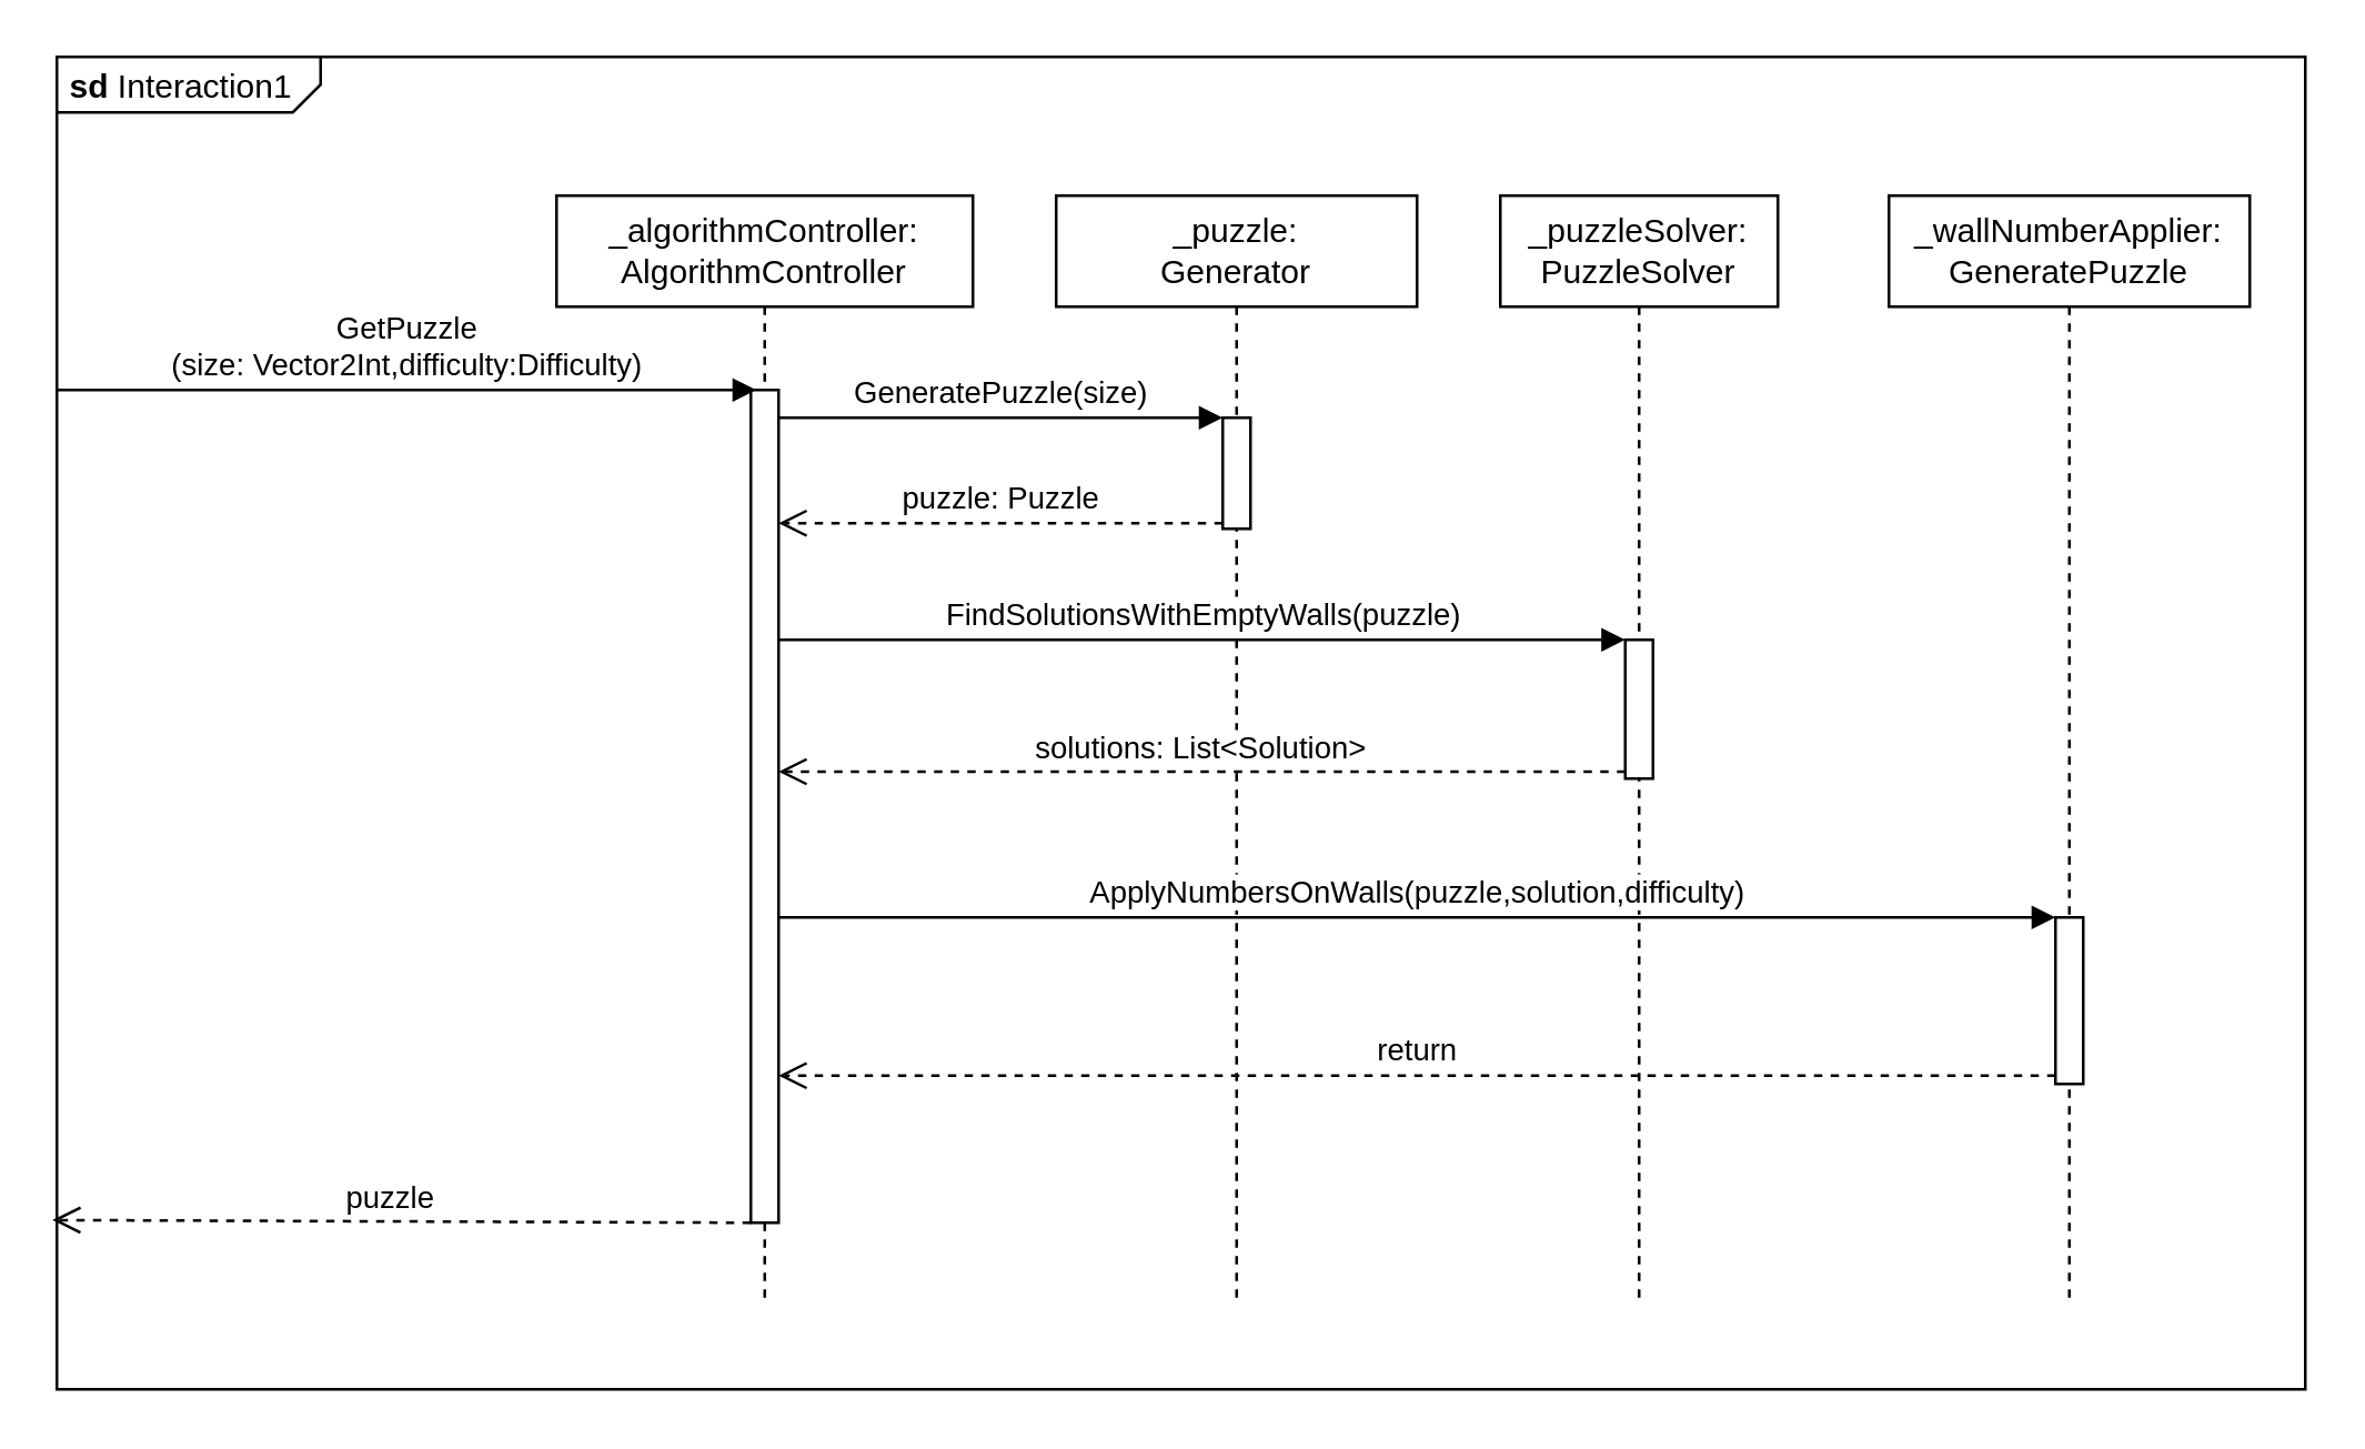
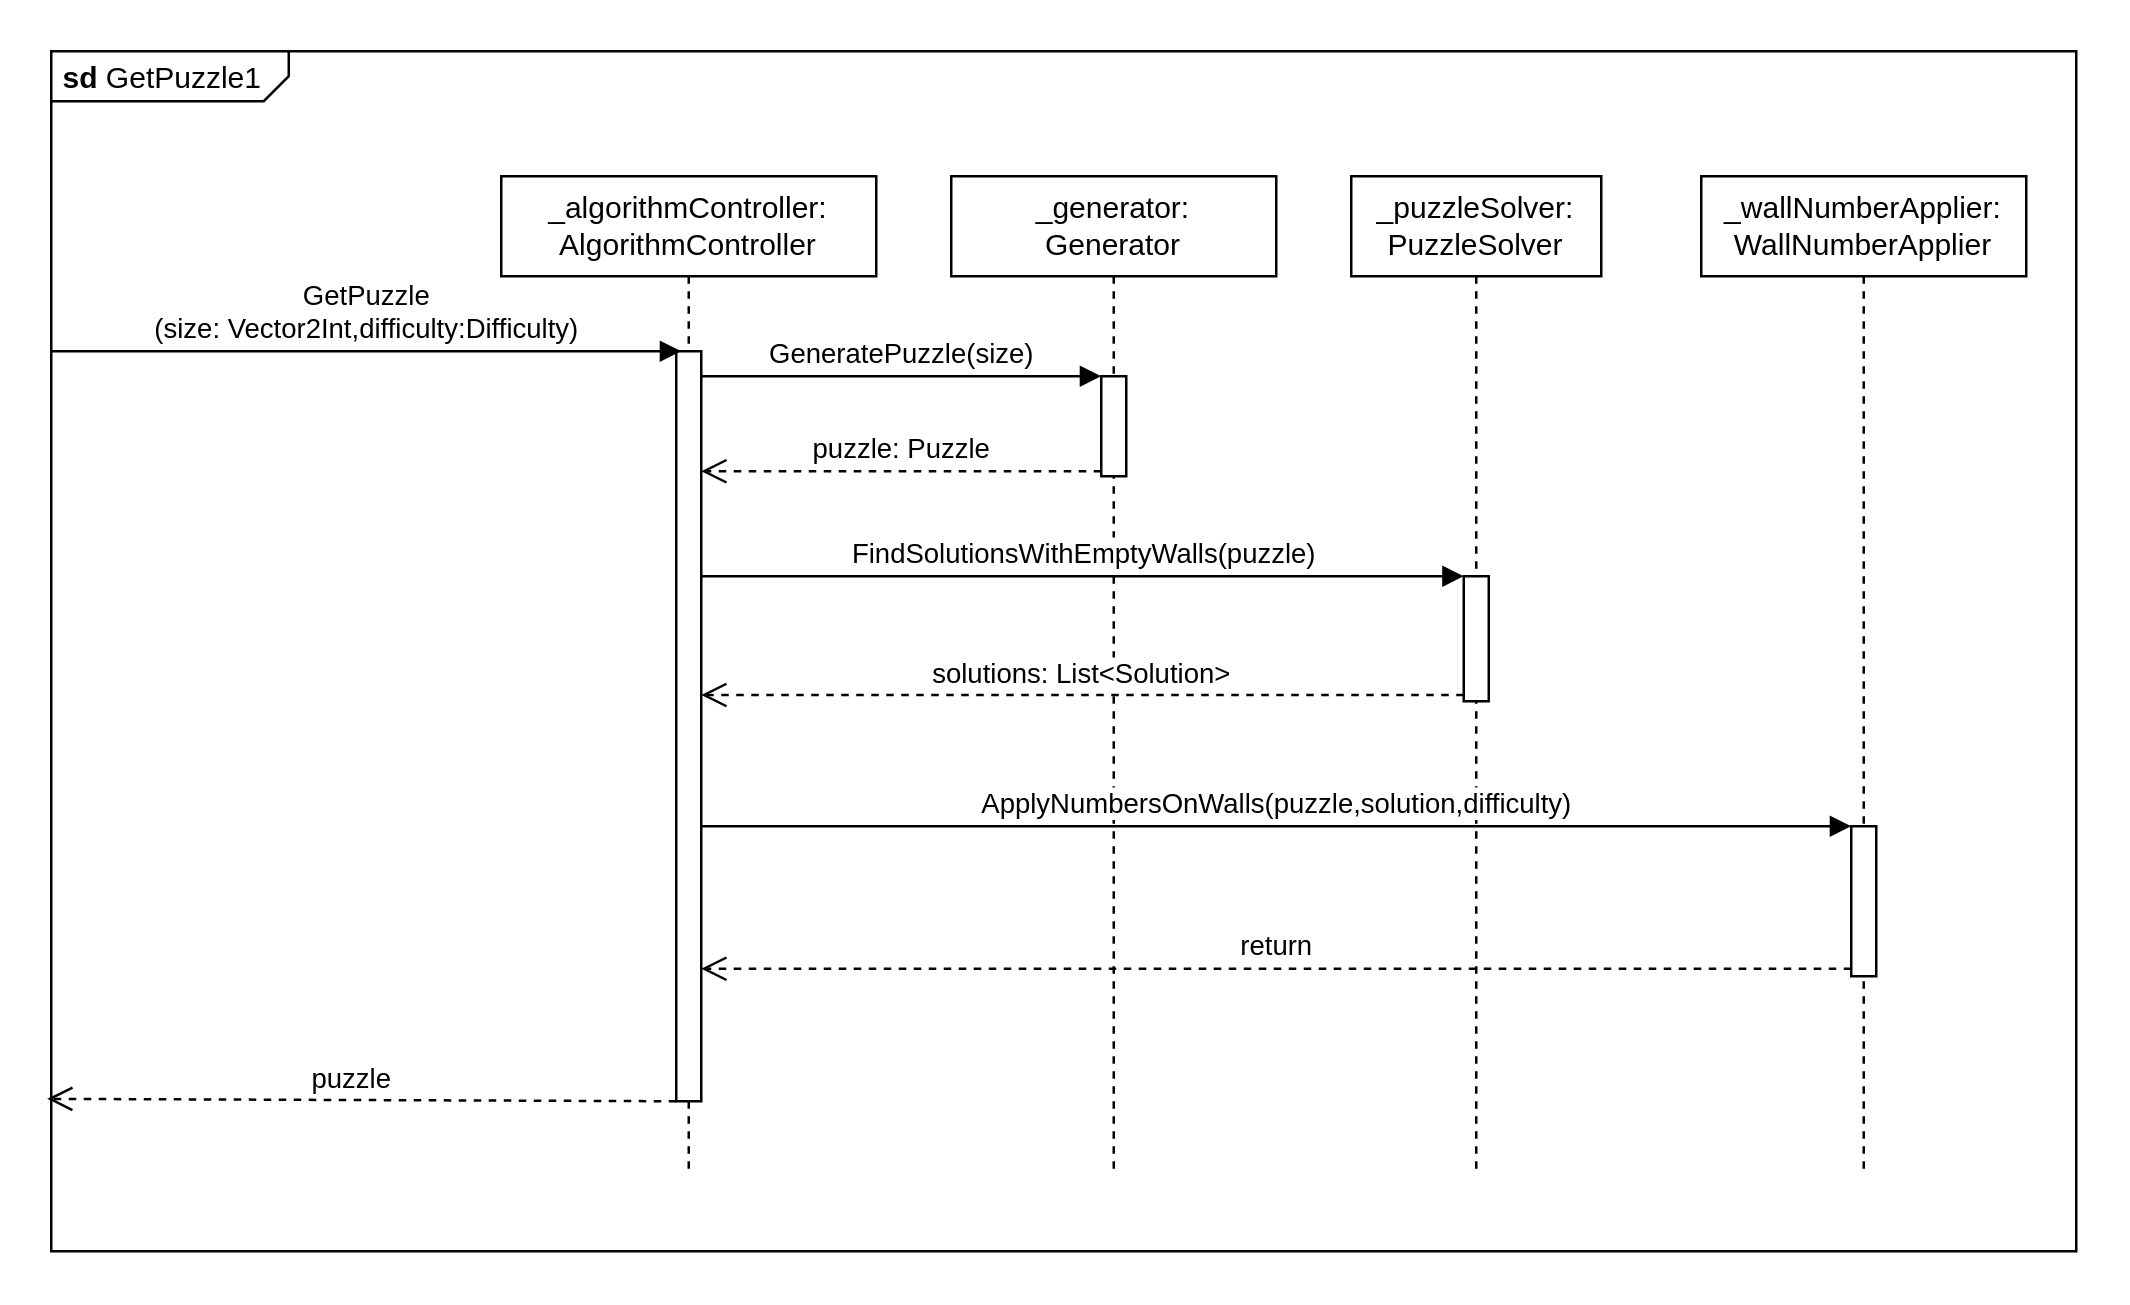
- <mxCell id="2" value="&lt;p style=&quot;margin:0px;margin-top:4px;margin-left:5px;text-align:left;&quot;&gt;&lt;b&gt;sd&lt;/b&gt;  Interaction1&lt;/p&gt;" style="html=1;shape=mxgraph.sysml.package;overflow=fill;labelX=95;align=left;spacingLeft=5;verticalAlign=top;spacingTop=-3;" parent="1" vertex="1"><mxGeometry x="20" y="20" width="810" height="480" as="geometry" /></mxCell>
+ <mxCell id="2" value="&lt;p style=&quot;margin:0px;margin-top:4px;margin-left:5px;text-align:left;&quot;&gt;&lt;b&gt;sd&lt;/b&gt;  GetPuzzle1&lt;/p&gt;" style="html=1;shape=mxgraph.sysml.package;overflow=fill;labelX=95;align=left;spacingLeft=5;verticalAlign=top;spacingTop=-3;" parent="1" vertex="1"><mxGeometry x="20" y="20" width="810" height="480" as="geometry" /></mxCell>
- <mxCell id="7" value="&lt;div&gt;_puzzle:&lt;/div&gt;&lt;div&gt;Generator&lt;/div&gt;" style="shape=umlLifeline;perimeter=lifelinePerimeter;whiteSpace=wrap;html=1;container=1;collapsible=0;recursiveResize=0;outlineConnect=0;" parent="1" vertex="1"><mxGeometry x="380" y="70" width="130" height="400" as="geometry" /></mxCell>
+ <mxCell id="7" value="&lt;div&gt;_generator:&lt;/div&gt;&lt;div&gt;Generator&lt;/div&gt;" style="shape=umlLifeline;perimeter=lifelinePerimeter;whiteSpace=wrap;html=1;container=1;collapsible=0;recursiveResize=0;outlineConnect=0;" parent="1" vertex="1"><mxGeometry x="380" y="70" width="130" height="400" as="geometry" /></mxCell>
- <mxCell id="15" value="&lt;div&gt;_wallNumberApplier:&lt;/div&gt;&lt;div&gt;GeneratePuzzle&lt;br&gt;&lt;/div&gt;" style="shape=umlLifeline;perimeter=lifelinePerimeter;whiteSpace=wrap;html=1;container=1;collapsible=0;recursiveResize=0;outlineConnect=0;" parent="1" vertex="1"><mxGeometry x="680" y="70" width="130" height="400" as="geometry" /></mxCell>
+ <mxCell id="15" value="&lt;div&gt;_wallNumberApplier:&lt;/div&gt;&lt;div&gt;WallNumberApplier&lt;br&gt;&lt;/div&gt;" style="shape=umlLifeline;perimeter=lifelinePerimeter;whiteSpace=wrap;html=1;container=1;collapsible=0;recursiveResize=0;outlineConnect=0;" parent="1" vertex="1"><mxGeometry x="680" y="70" width="130" height="400" as="geometry" /></mxCell>
